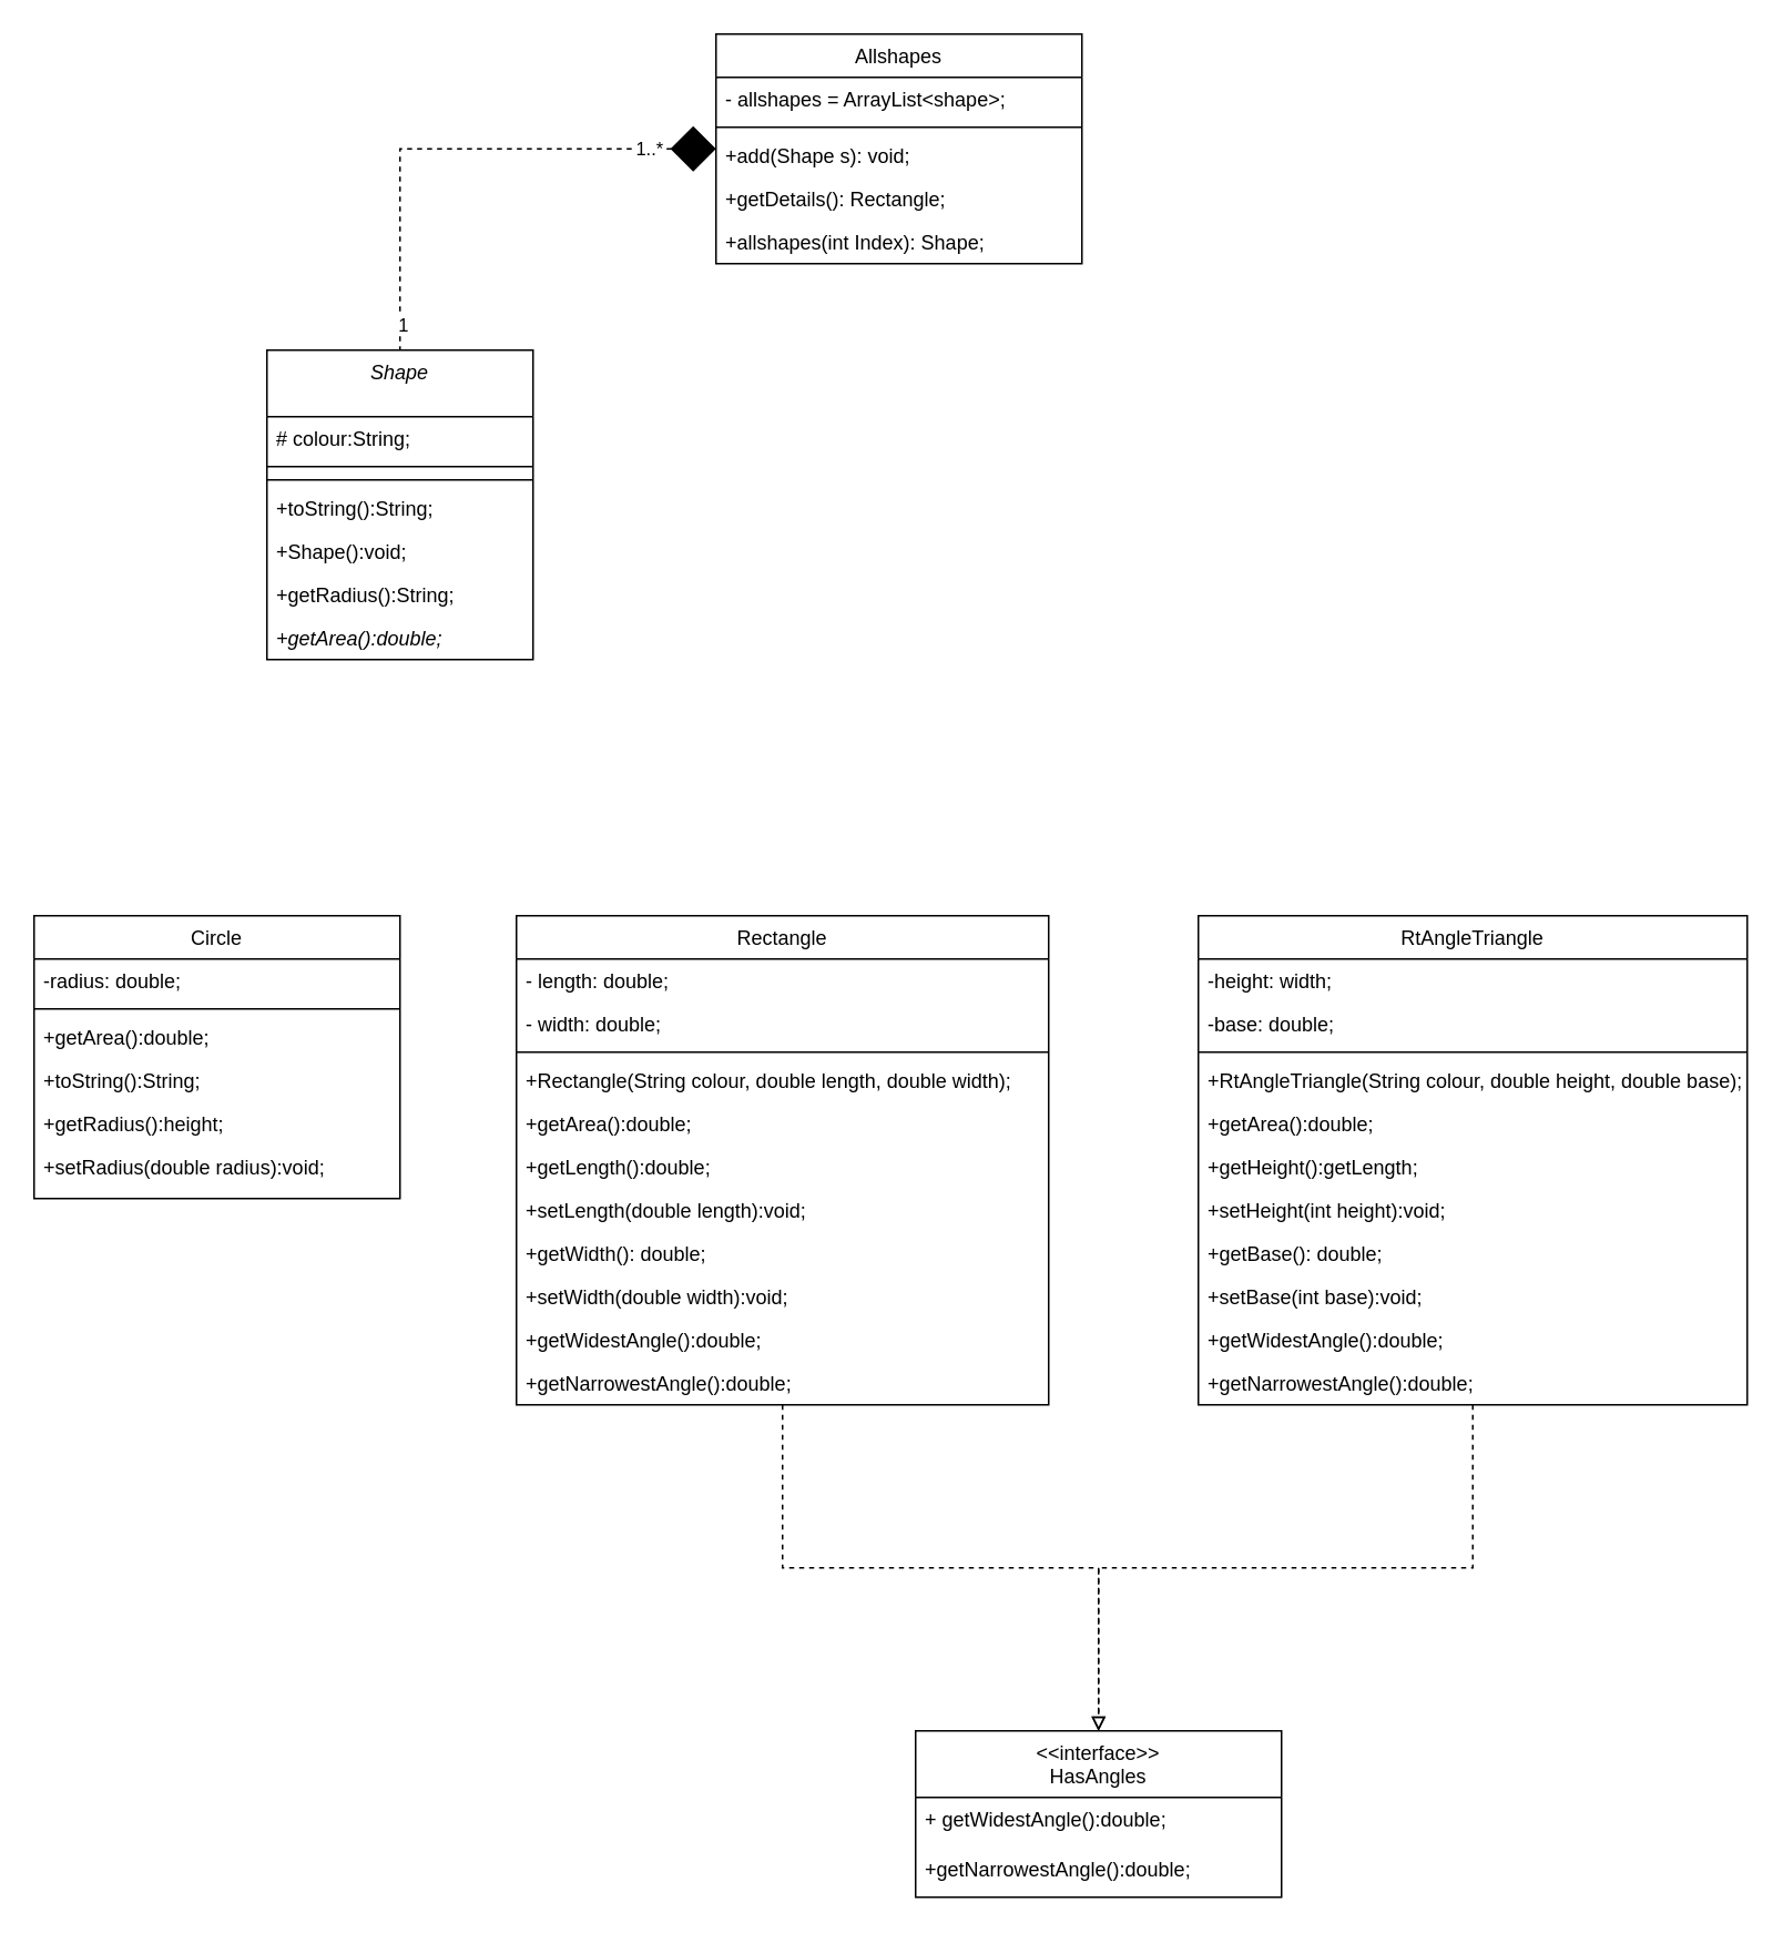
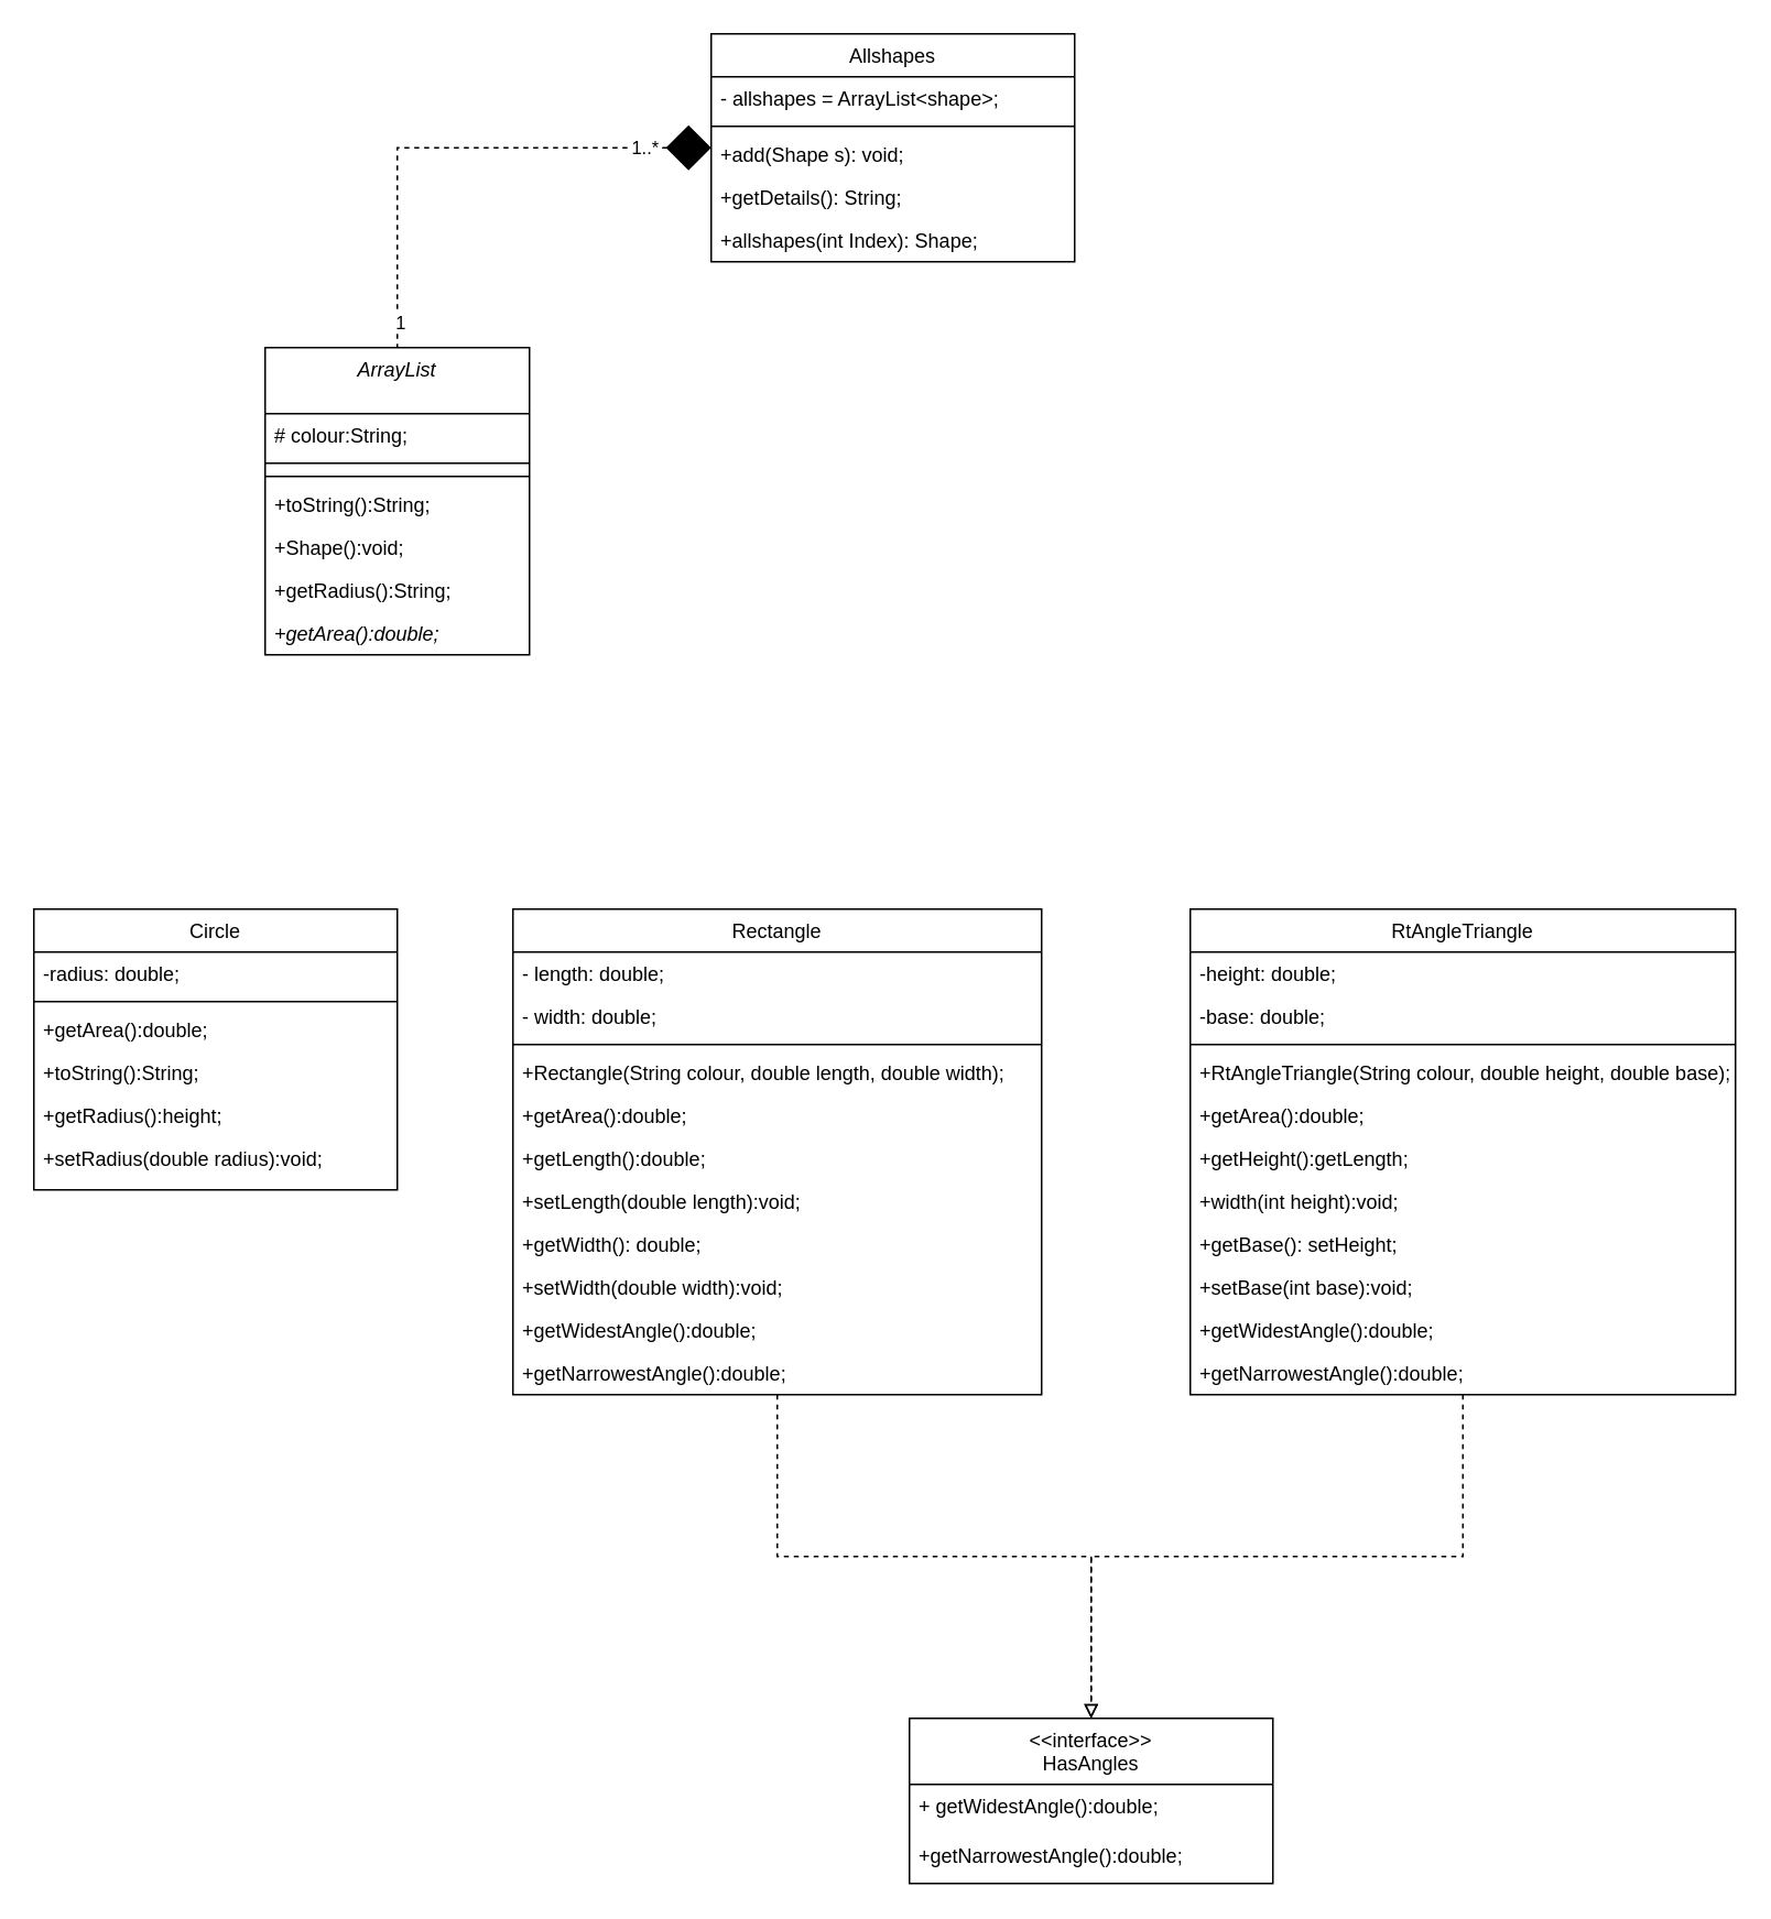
- <mxCell id="9" value="+getDetails(): Rectangle;" style="text;align=left;verticalAlign=top;spacingLeft=4;spacingRight=4;overflow=hidden;rotatable=0;points=[[0,0.5],[1,0.5]];portConstraint=eastwest;" parent="5" vertex="1"><mxGeometry y="86" width="220" height="26" as="geometry" /></mxCell>
+ <mxCell id="9" value="+getDetails(): String;" style="text;align=left;verticalAlign=top;spacingLeft=4;spacingRight=4;overflow=hidden;rotatable=0;points=[[0,0.5],[1,0.5]];portConstraint=eastwest;" parent="5" vertex="1"><mxGeometry y="86" width="220" height="26" as="geometry" /></mxCell>
- <mxCell id="11" value="Shape" style="swimlane;fontStyle=2;align=center;verticalAlign=top;childLayout=stackLayout;horizontal=1;startSize=40;horizontalStack=0;resizeParent=1;resizeLast=0;collapsible=1;marginBottom=0;rounded=0;shadow=0;strokeWidth=1;sketch=0;perimeterSpacing=0;strokeColor=default;" parent="1" vertex="1"><mxGeometry x="160" y="210" width="160" height="186" as="geometry"><mxRectangle x="230" y="140" width="160" height="26" as="alternateBounds" /></mxGeometry></mxCell>
+ <mxCell id="11" value="ArrayList" style="swimlane;fontStyle=2;align=center;verticalAlign=top;childLayout=stackLayout;horizontal=1;startSize=40;horizontalStack=0;resizeParent=1;resizeLast=0;collapsible=1;marginBottom=0;rounded=0;shadow=0;strokeWidth=1;sketch=0;perimeterSpacing=0;strokeColor=default;" parent="1" vertex="1"><mxGeometry x="160" y="210" width="160" height="186" as="geometry"><mxRectangle x="230" y="140" width="160" height="26" as="alternateBounds" /></mxGeometry></mxCell>
- <mxCell id="44" value="-height: width;" style="text;align=left;verticalAlign=top;spacingLeft=4;spacingRight=4;overflow=hidden;rotatable=0;points=[[0,0.5],[1,0.5]];portConstraint=eastwest;" parent="43" vertex="1"><mxGeometry y="26" width="330" height="26" as="geometry" /></mxCell>
+ <mxCell id="44" value="-height: double;" style="text;align=left;verticalAlign=top;spacingLeft=4;spacingRight=4;overflow=hidden;rotatable=0;points=[[0,0.5],[1,0.5]];portConstraint=eastwest;" parent="43" vertex="1"><mxGeometry y="26" width="330" height="26" as="geometry" /></mxCell>
- <mxCell id="50" value="+setHeight(int height):void;" style="text;align=left;verticalAlign=top;spacingLeft=4;spacingRight=4;overflow=hidden;rotatable=0;points=[[0,0.5],[1,0.5]];portConstraint=eastwest;" parent="43" vertex="1"><mxGeometry y="164" width="330" height="26" as="geometry" /></mxCell>
+ <mxCell id="50" value="+width(int height):void;" style="text;align=left;verticalAlign=top;spacingLeft=4;spacingRight=4;overflow=hidden;rotatable=0;points=[[0,0.5],[1,0.5]];portConstraint=eastwest;" parent="43" vertex="1"><mxGeometry y="164" width="330" height="26" as="geometry" /></mxCell>
- <mxCell id="51" value="+getBase(): double;" style="text;align=left;verticalAlign=top;spacingLeft=4;spacingRight=4;overflow=hidden;rotatable=0;points=[[0,0.5],[1,0.5]];portConstraint=eastwest;" parent="43" vertex="1"><mxGeometry y="190" width="330" height="26" as="geometry" /></mxCell>
+ <mxCell id="51" value="+getBase(): setHeight;" style="text;align=left;verticalAlign=top;spacingLeft=4;spacingRight=4;overflow=hidden;rotatable=0;points=[[0,0.5],[1,0.5]];portConstraint=eastwest;" parent="43" vertex="1"><mxGeometry y="190" width="330" height="26" as="geometry" /></mxCell>
